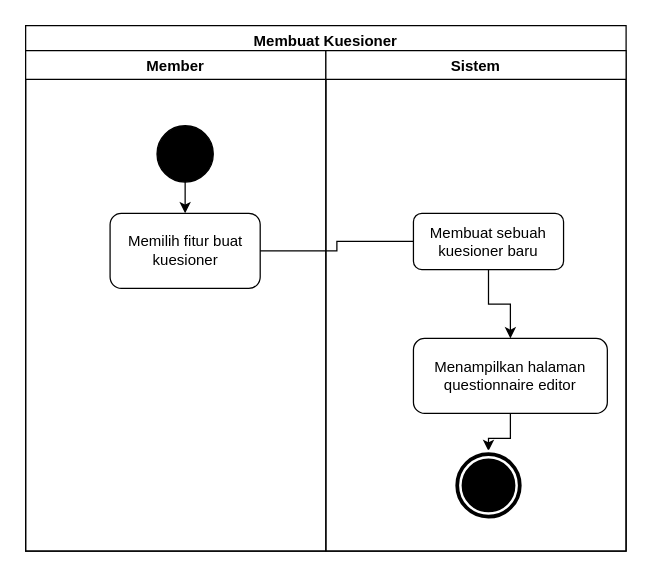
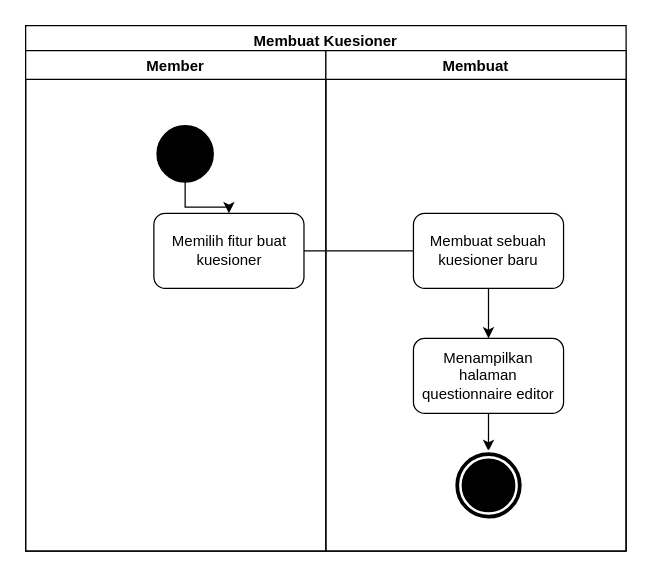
- <mxCell id="7" value="Sistem" style="swimlane;" parent="2" vertex="1"><mxGeometry x="240" y="20" width="240" height="400" as="geometry" /></mxCell>
+ <mxCell id="7" value="Membuat" style="swimlane;" parent="2" vertex="1"><mxGeometry x="240" y="20" width="240" height="400" as="geometry" /></mxCell>
- <mxCell id="9" value="Membuat sebuah kuesioner baru" style="rounded=1;whiteSpace=wrap;html=1;fillColor=none;" parent="7" vertex="1"><mxGeometry x="70" y="130" width="120" height="45" as="geometry" /></mxCell>
+ <mxCell id="9" value="Membuat sebuah kuesioner baru" style="rounded=1;whiteSpace=wrap;html=1;fillColor=none;" parent="7" vertex="1"><mxGeometry x="70" y="130" width="120" height="60" as="geometry" /></mxCell>
- <mxCell id="6" value="Memilih fitur buat kuesioner" style="rounded=1;whiteSpace=wrap;html=1;fillColor=none;" parent="3" vertex="1"><mxGeometry x="67.5" y="130" width="120" height="60" as="geometry" /></mxCell>
+ <mxCell id="6" value="Memilih fitur buat kuesioner" style="rounded=1;whiteSpace=wrap;html=1;fillColor=none;" parent="3" vertex="1"><mxGeometry x="102.5" y="130" width="120" height="60" as="geometry" /></mxCell>
- <mxCell id="11" value="Menampilkan halaman questionnaire editor" style="rounded=1;whiteSpace=wrap;html=1;fillColor=none;" parent="7" vertex="1"><mxGeometry x="70" y="230" width="155" height="60" as="geometry" /></mxCell>
+ <mxCell id="11" value="Menampilkan halaman questionnaire editor" style="rounded=1;whiteSpace=wrap;html=1;fillColor=none;" parent="7" vertex="1"><mxGeometry x="70" y="230" width="120" height="60" as="geometry" /></mxCell>
